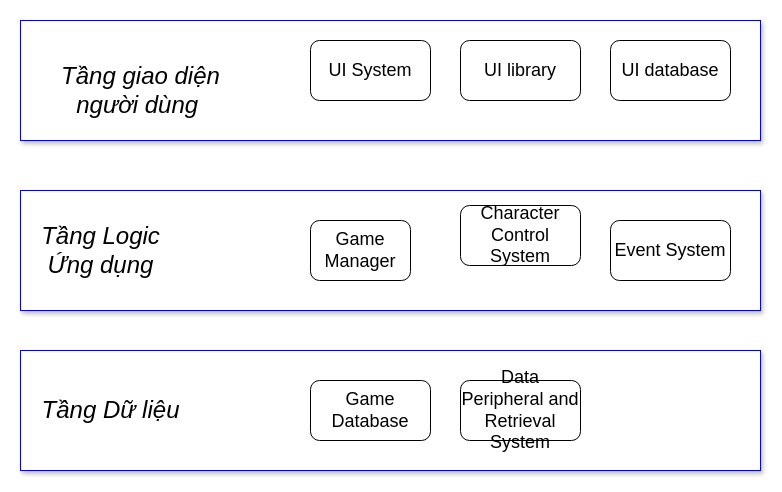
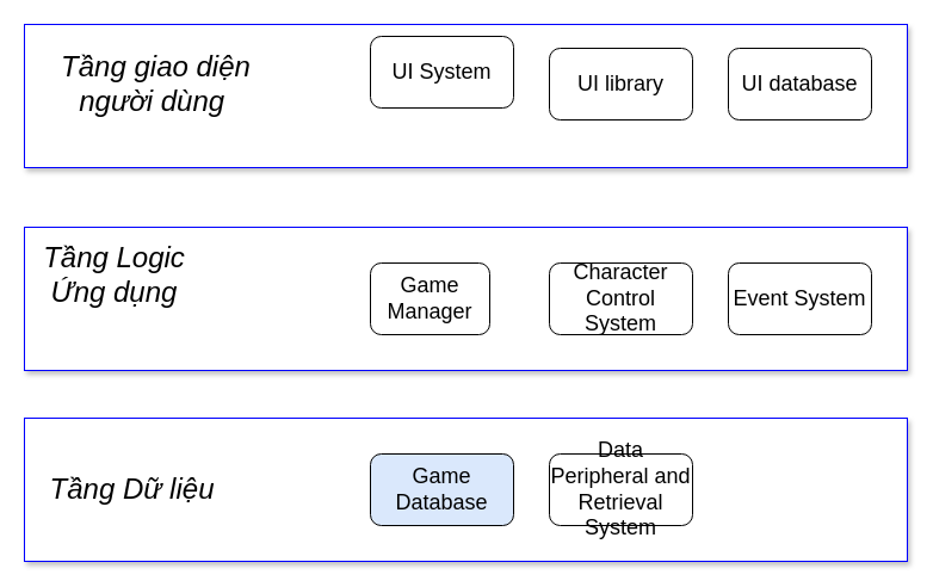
- <mxCell id="4" value="&lt;font style=&quot;font-size: 18px;&quot;&gt;UI System&lt;/font&gt;" style="rounded=1;whiteSpace=wrap;html=1;" vertex="1" parent="1"><mxGeometry x="310" y="40" width="120" height="60" as="geometry" /></mxCell>
+ <mxCell id="4" value="&lt;font style=&quot;font-size: 18px;&quot;&gt;UI System&lt;/font&gt;" style="rounded=1;whiteSpace=wrap;html=1;" vertex="1" parent="1"><mxGeometry x="310" y="30" width="120" height="60" as="geometry" /></mxCell>
- <mxCell id="3" value="&lt;span style=&quot;font-size: 24px;&quot;&gt;&lt;i&gt;Tầng giao diện &lt;br&gt;người dùng&amp;nbsp;&lt;/i&gt;&lt;/span&gt;" style="text;html=1;align=center;verticalAlign=middle;resizable=0;points=[];autosize=1;strokeColor=none;fillColor=none;" vertex="1" parent="1"><mxGeometry x="50" y="55" width="180" height="70" as="geometry" /></mxCell>
+ <mxCell id="3" value="&lt;span style=&quot;font-size: 24px;&quot;&gt;&lt;i&gt;Tầng giao diện &lt;br&gt;người dùng&amp;nbsp;&lt;/i&gt;&lt;/span&gt;" style="text;html=1;align=center;verticalAlign=middle;resizable=0;points=[];autosize=1;strokeColor=none;fillColor=none;" vertex="1" parent="1"><mxGeometry x="40" y="35" width="180" height="70" as="geometry" /></mxCell>
- <mxCell id="10" value="&lt;font style=&quot;font-size: 18px;&quot;&gt;Character Control System&lt;/font&gt;" style="rounded=1;whiteSpace=wrap;html=1;" vertex="1" parent="1"><mxGeometry x="460" y="205" width="120" height="60" as="geometry" /></mxCell>
+ <mxCell id="10" value="&lt;font style=&quot;font-size: 18px;&quot;&gt;Character Control System&lt;/font&gt;" style="rounded=1;whiteSpace=wrap;html=1;" vertex="1" parent="1"><mxGeometry x="460" y="220" width="120" height="60" as="geometry" /></mxCell>
- <mxCell id="8" value="&lt;font style=&quot;font-size: 24px;&quot;&gt;&lt;i&gt;Tầng Logic &lt;br&gt;Ứng dụng&lt;/i&gt;&lt;/font&gt;" style="text;html=1;align=center;verticalAlign=middle;resizable=0;points=[];autosize=1;strokeColor=none;fillColor=none;" vertex="1" parent="1"><mxGeometry x="30" y="215" width="140" height="70" as="geometry" /></mxCell>
+ <mxCell id="8" value="&lt;font style=&quot;font-size: 24px;&quot;&gt;&lt;i&gt;Tầng Logic &lt;br&gt;Ứng dụng&lt;/i&gt;&lt;/font&gt;" style="text;html=1;align=center;verticalAlign=middle;resizable=0;points=[];autosize=1;strokeColor=none;fillColor=none;" vertex="1" parent="1"><mxGeometry x="25" y="195" width="140" height="70" as="geometry" /></mxCell>
- <mxCell id="14" value="&lt;font style=&quot;font-size: 18px;&quot;&gt;Game Database&lt;/font&gt;" style="rounded=1;whiteSpace=wrap;html=1;" vertex="1" parent="1"><mxGeometry x="310" y="380" width="120" height="60" as="geometry" /></mxCell>
+ <mxCell id="14" value="&lt;font style=&quot;font-size: 18px;&quot;&gt;Game Database&lt;/font&gt;" style="rounded=1;whiteSpace=wrap;html=1;fillColor=#dae8fc;" vertex="1" parent="1"><mxGeometry x="310" y="380" width="120" height="60" as="geometry" /></mxCell>
